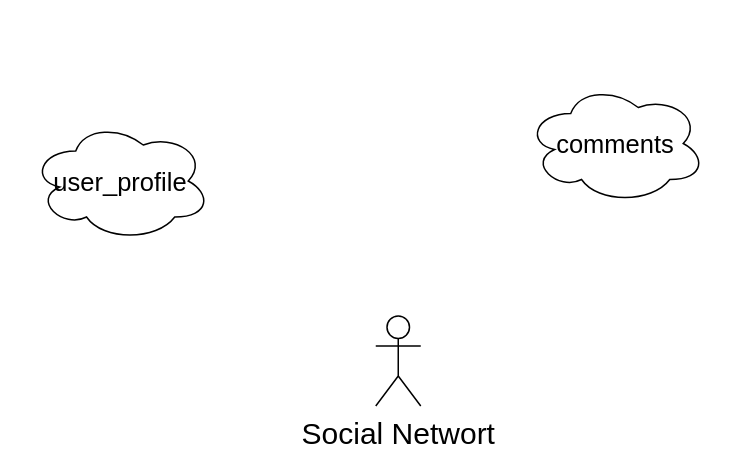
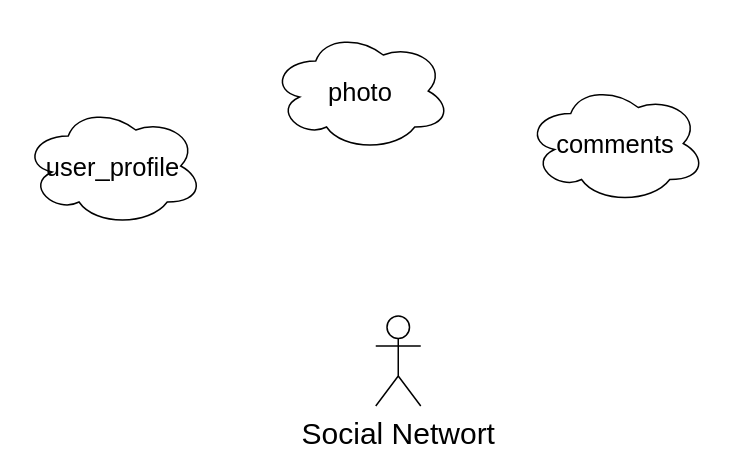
+ <mxCell id="4" value="&lt;font style=&quot;font-size: 17px&quot;&gt;photo&lt;/font&gt;" style="ellipse;shape=cloud;whiteSpace=wrap;html=1;sketch=0;hachureGap=4;fontFamily=Helvetica;fontSize=20;" vertex="1" parent="1"><mxGeometry x="180" y="20" width="120" height="80" as="geometry" /></mxCell>
- <mxCell id="3" value="&lt;font style=&quot;font-size: 17px&quot;&gt;user_profile&lt;/font&gt;" style="ellipse;shape=cloud;whiteSpace=wrap;html=1;sketch=0;hachureGap=4;fontFamily=Helvetica;fontSize=20;" vertex="1" parent="1"><mxGeometry x="20" y="80" width="120" height="80" as="geometry" /></mxCell>
+ <mxCell id="3" value="&lt;font style=&quot;font-size: 17px&quot;&gt;user_profile&lt;/font&gt;" style="ellipse;shape=cloud;whiteSpace=wrap;html=1;sketch=0;hachureGap=4;fontFamily=Helvetica;fontSize=20;" vertex="1" parent="1"><mxGeometry x="15" y="70" width="120" height="80" as="geometry" /></mxCell>
